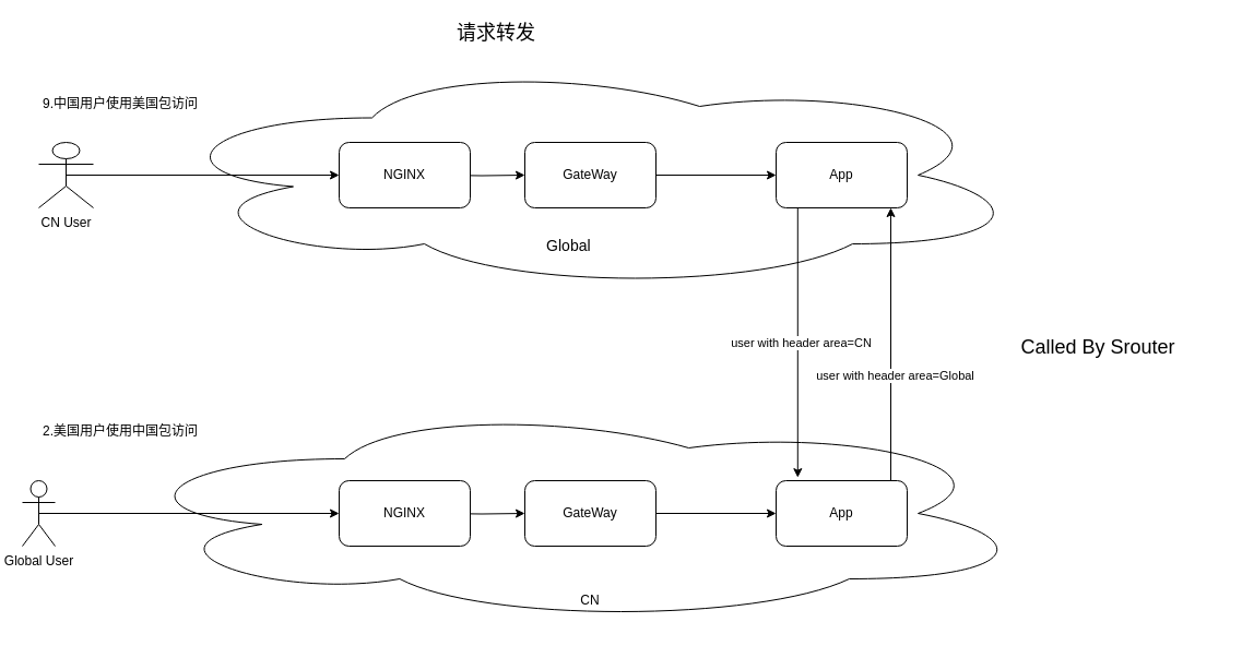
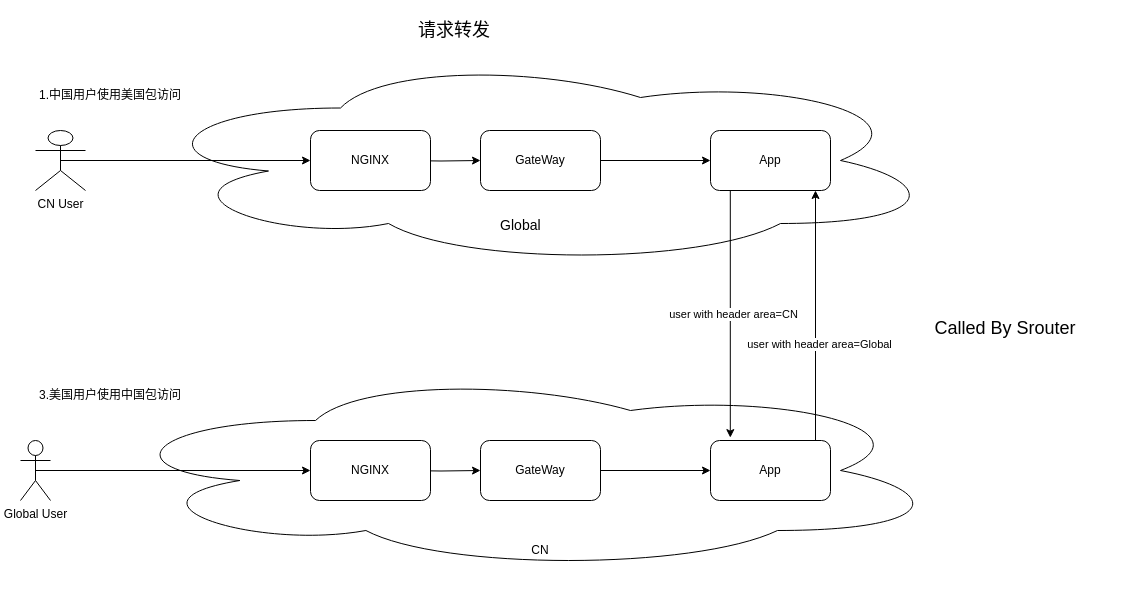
- <mxCell id="5" value="9.中国用户使用美国包访问" style="text;html=1;strokeColor=none;fillColor=none;align=center;verticalAlign=middle;whiteSpace=wrap;rounded=0;" vertex="1" parent="1"><mxGeometry x="25" y="80" width="170" height="30" as="geometry" /></mxCell>
+ <mxCell id="5" value="1.中国用户使用美国包访问" style="text;html=1;strokeColor=none;fillColor=none;align=center;verticalAlign=middle;whiteSpace=wrap;rounded=0;" vertex="1" parent="1"><mxGeometry x="25" y="80" width="170" height="30" as="geometry" /></mxCell>
- <mxCell id="26" value="&lt;font style=&quot;font-size: 18px&quot;&gt;Called By Srouter&lt;/font&gt;" style="text;html=1;strokeColor=none;fillColor=none;align=center;verticalAlign=middle;whiteSpace=wrap;rounded=0;" vertex="1" parent="1"><mxGeometry x="895" y="275" width="220" height="85" as="geometry" /></mxCell>
+ <mxCell id="26" value="&lt;font style=&quot;font-size: 18px&quot;&gt;Called By Srouter&lt;/font&gt;" style="text;html=1;strokeColor=none;fillColor=none;align=center;verticalAlign=middle;whiteSpace=wrap;rounded=0;" vertex="1" parent="1"><mxGeometry x="895" y="285" width="220" height="85" as="geometry" /></mxCell>
- <mxCell id="6" value="2.美国用户使用中国包访问" style="text;html=1;strokeColor=none;fillColor=none;align=center;verticalAlign=middle;whiteSpace=wrap;rounded=0;" vertex="1" parent="1"><mxGeometry x="25" y="380" width="170" height="30" as="geometry" /></mxCell>
+ <mxCell id="6" value="3.美国用户使用中国包访问" style="text;html=1;strokeColor=none;fillColor=none;align=center;verticalAlign=middle;whiteSpace=wrap;rounded=0;" vertex="1" parent="1"><mxGeometry x="25" y="380" width="170" height="30" as="geometry" /></mxCell>
